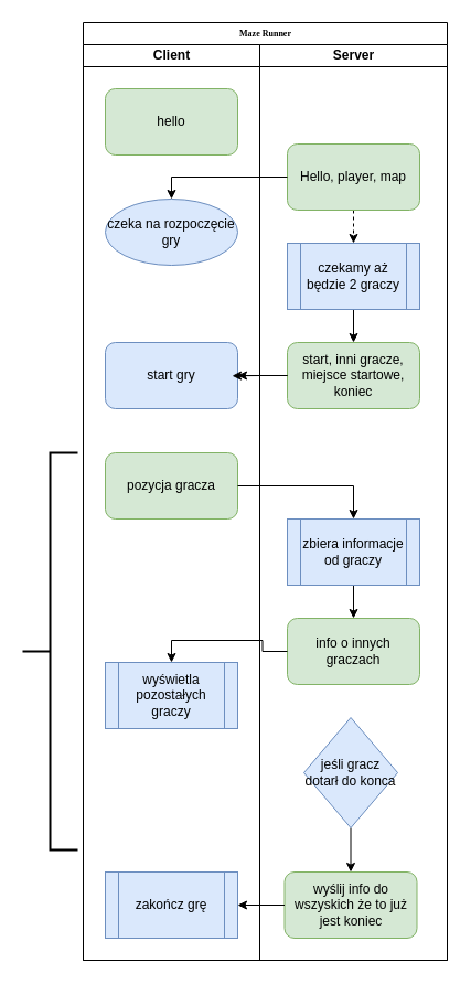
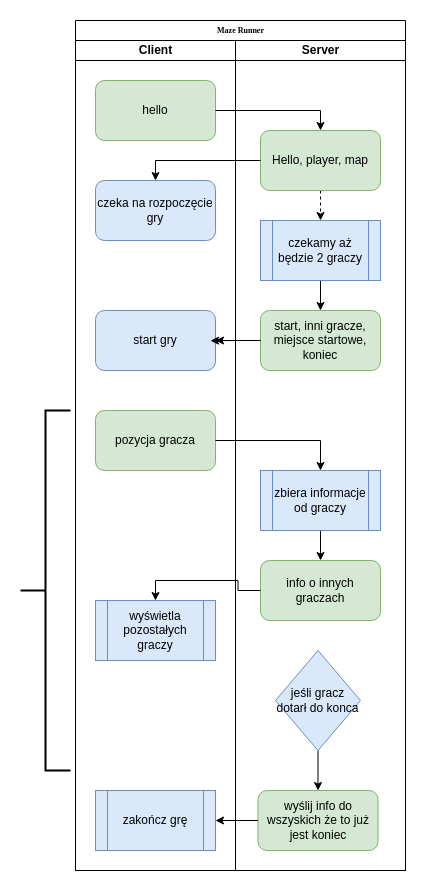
+ <mxCell id="22" style="edgeStyle=orthogonalEdgeStyle;rounded=0;orthogonalLoop=1;jettySize=auto;html=1;exitX=1;exitY=0.5;exitDx=0;exitDy=0;entryX=0.5;entryY=0;entryDx=0;entryDy=0;" edge="1" parent="2" source="4" target="12"><mxGeometry relative="1" as="geometry" /></mxCell>
- <mxCell id="5" value="czeka na rozpoczęcie gry" style="ellipse;whiteSpace=wrap;html=1;shadow=0;glass=0;comic=0;fillColor=#dae8fc;strokeColor=#6c8ebf;" vertex="1" parent="3"><mxGeometry x="20" y="140" width="120" height="60" as="geometry" /></mxCell>
+ <mxCell id="5" value="czeka na rozpoczęcie gry" style="rounded=1;whiteSpace=wrap;html=1;shadow=0;glass=0;comic=0;fillColor=#dae8fc;strokeColor=#6c8ebf;" vertex="1" parent="3"><mxGeometry x="20" y="140" width="120" height="60" as="geometry" /></mxCell>
